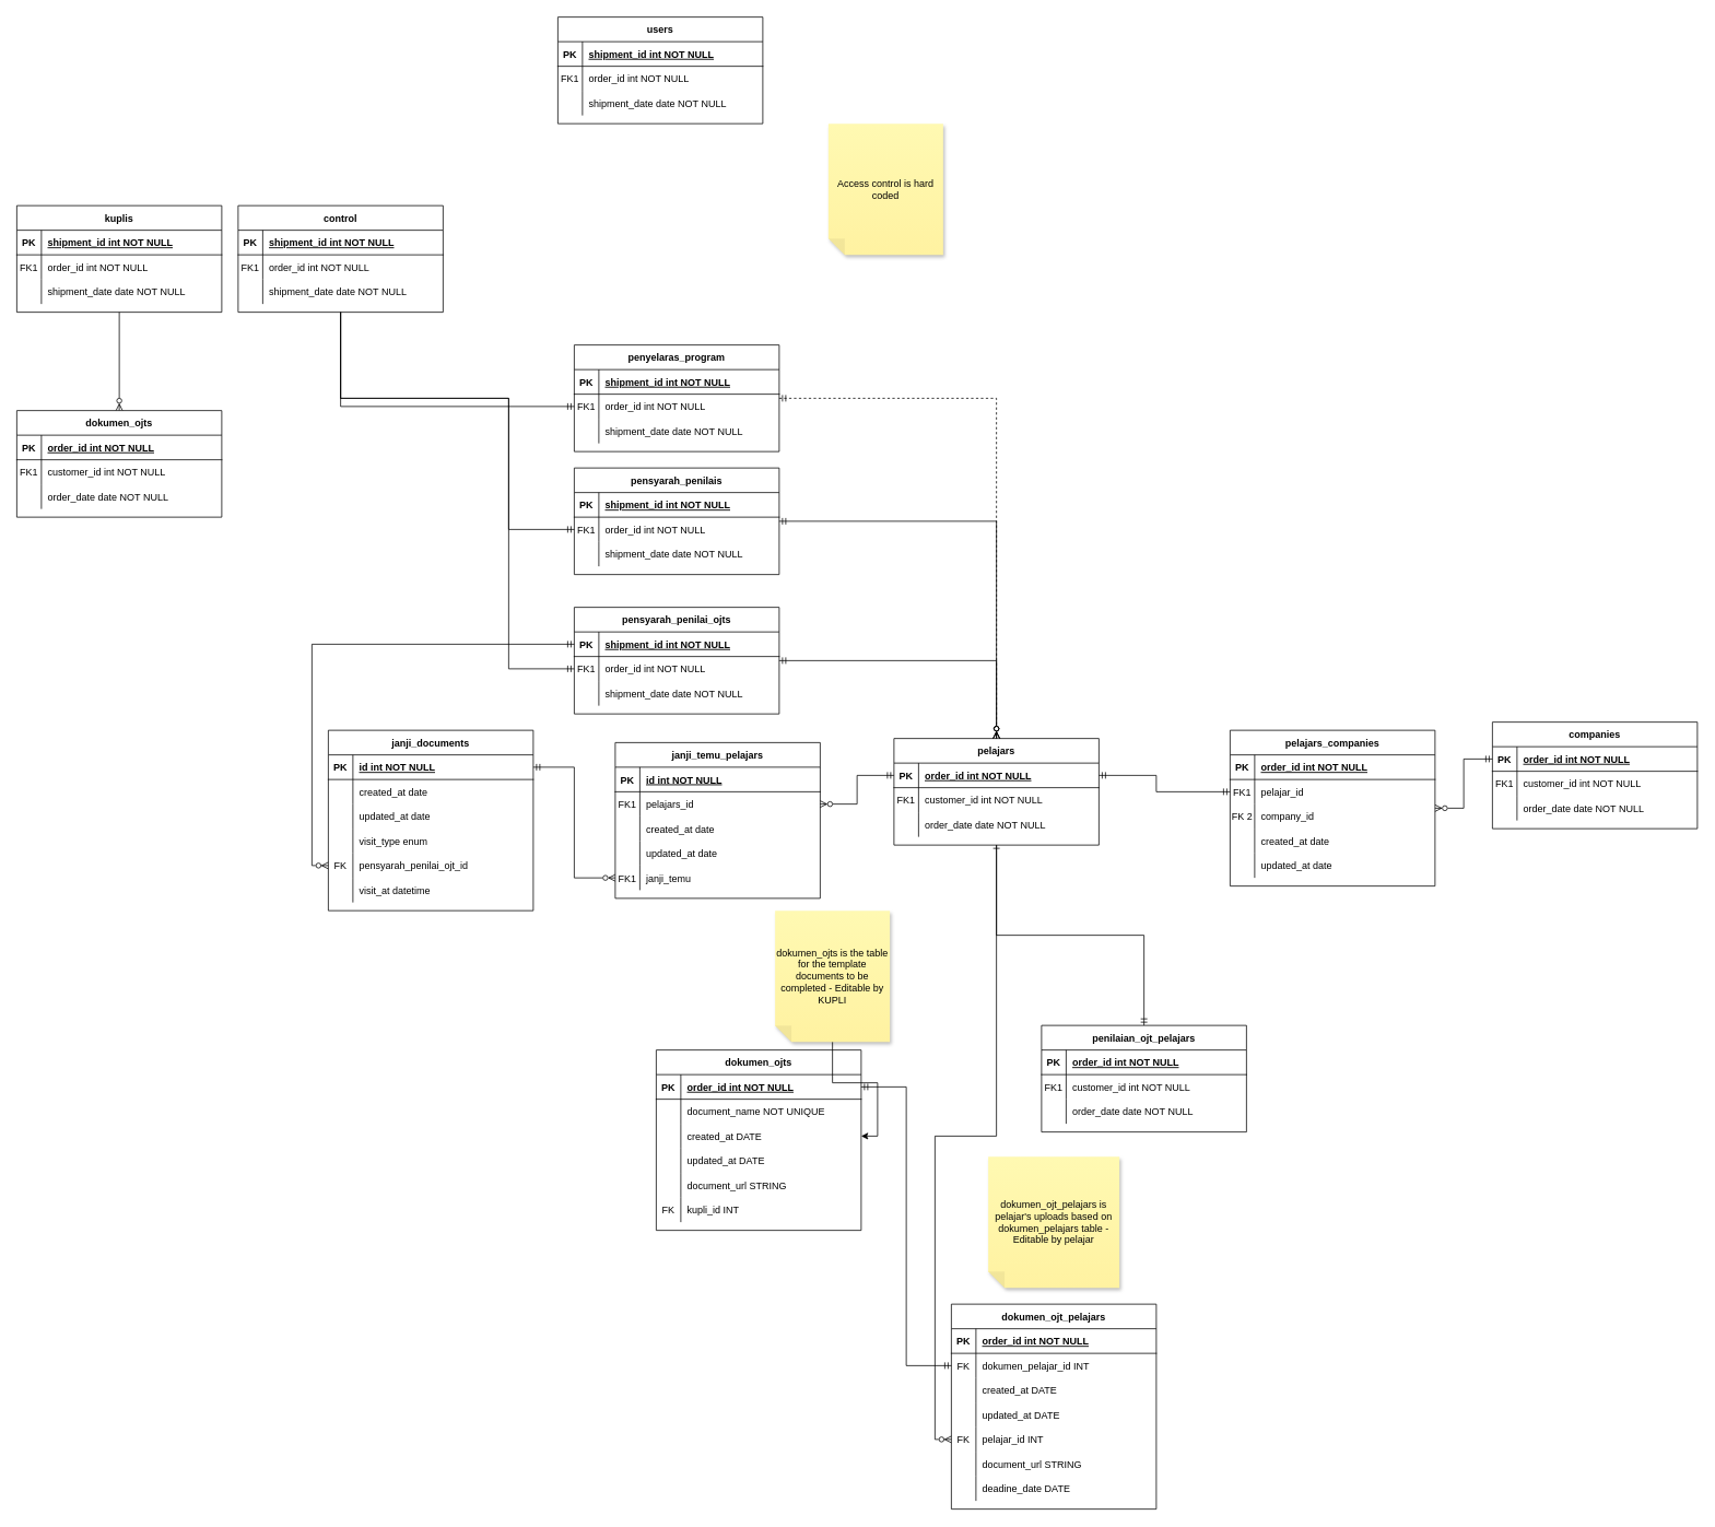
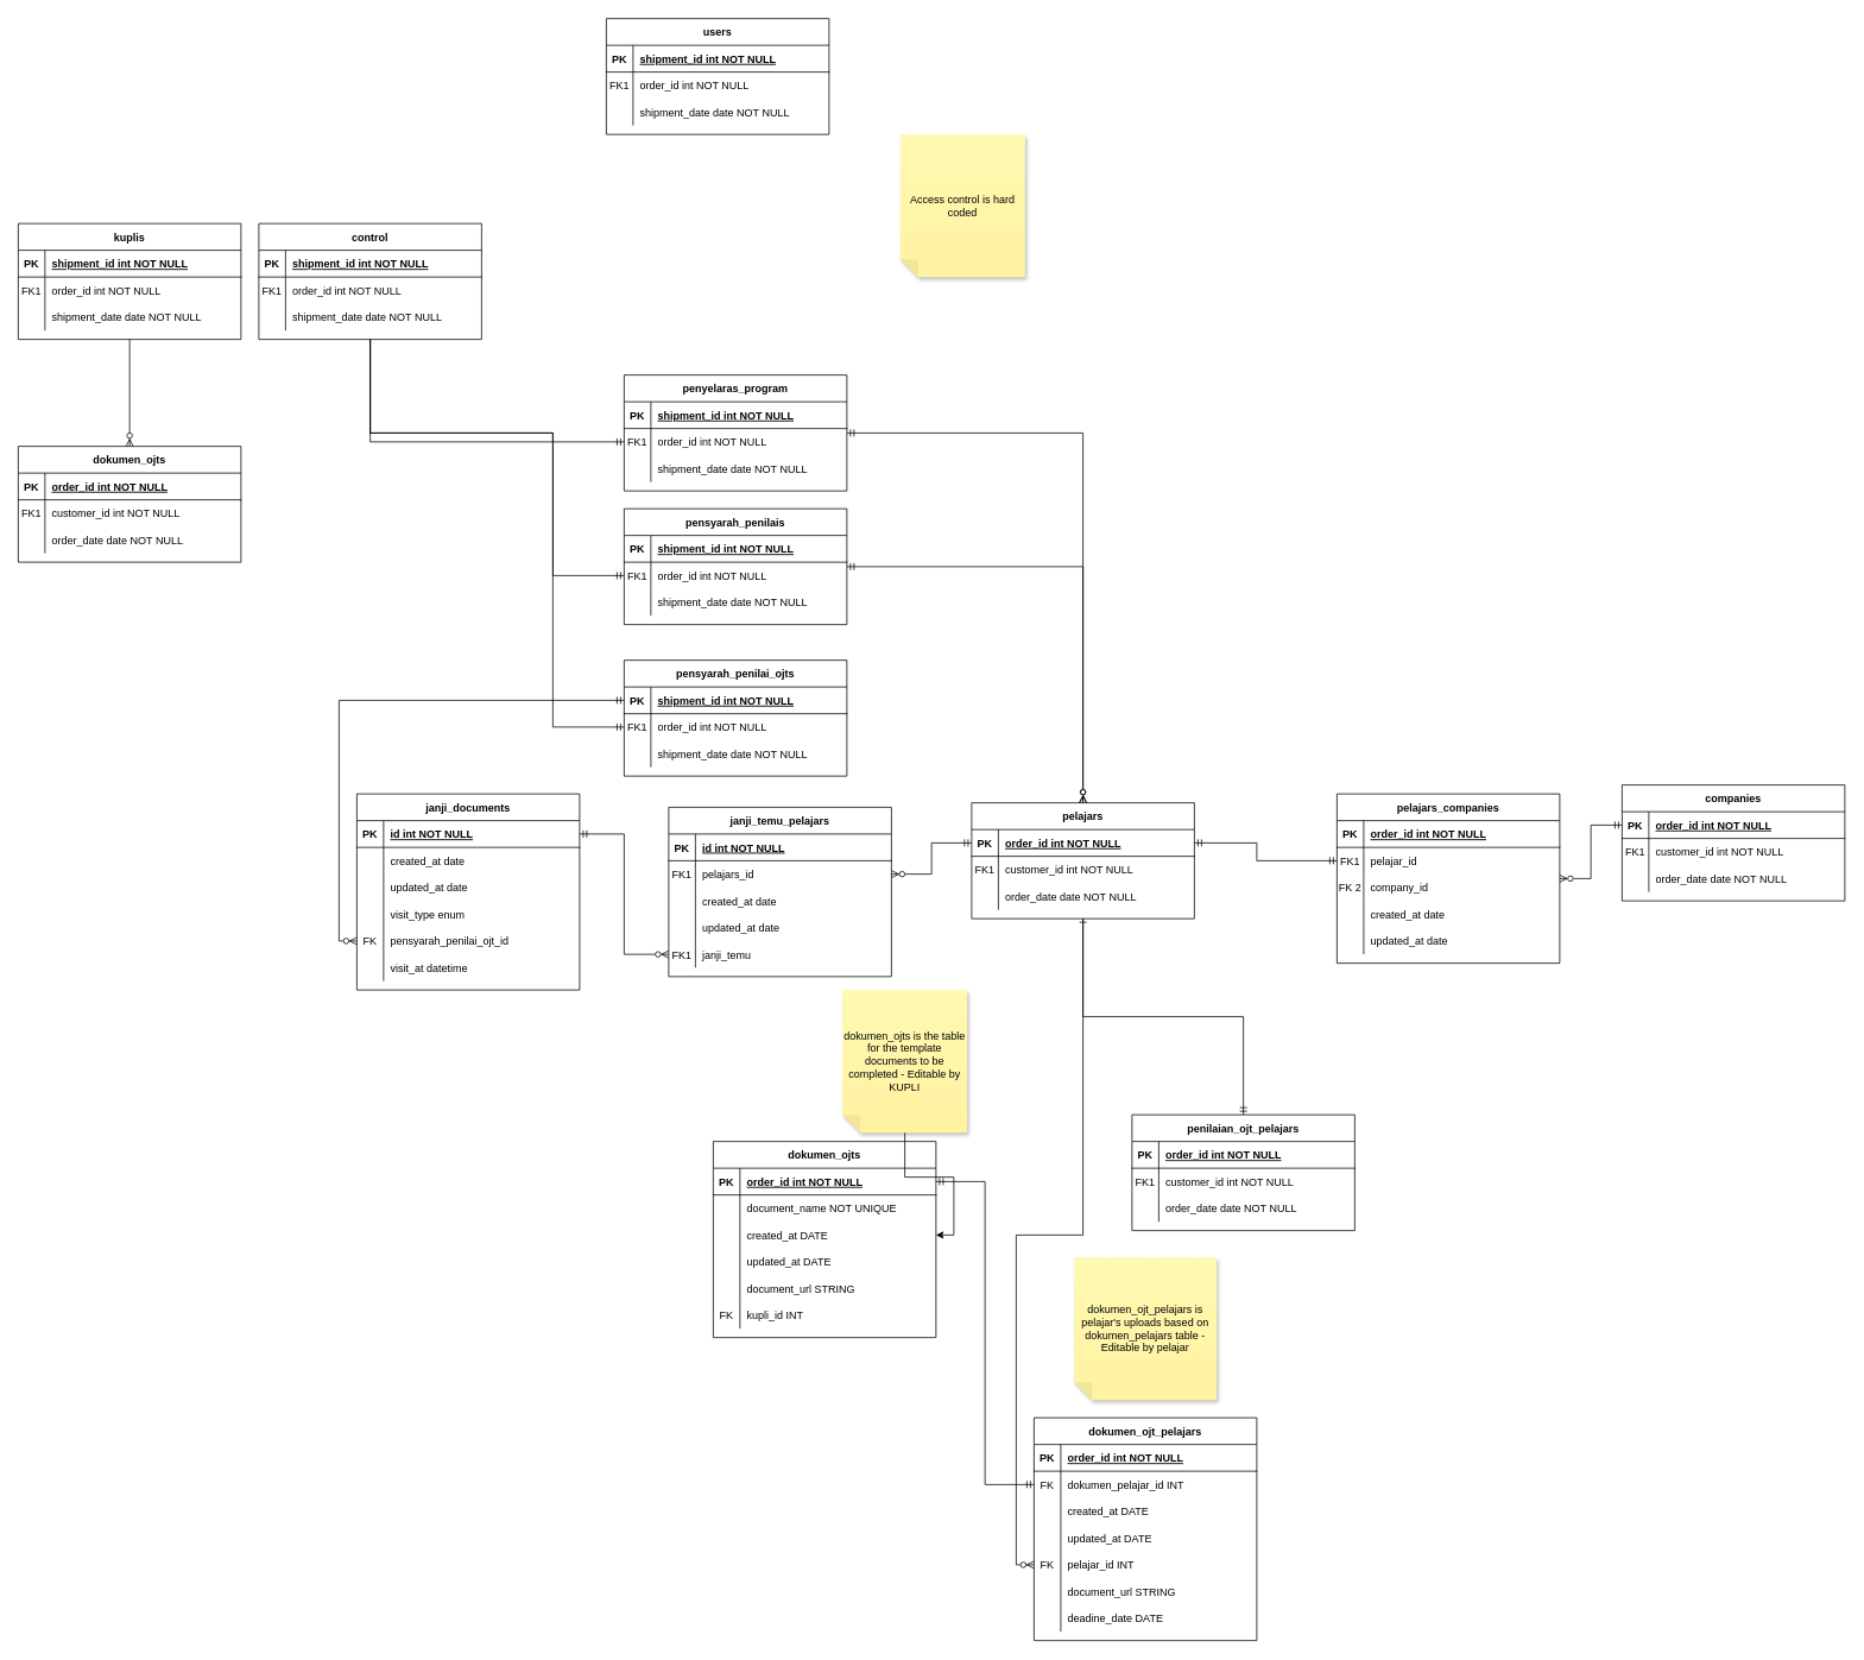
- <mxCell id="38" style="edgeStyle=orthogonalEdgeStyle;rounded=0;orthogonalLoop=1;jettySize=auto;html=1;entryX=0.5;entryY=0;entryDx=0;entryDy=0;endArrow=ERzeroToMany;endFill=0;startArrow=ERmandOne;startFill=0;dashed=1;" parent="1" source="39" target="5" edge="1"><mxGeometry relative="1" as="geometry" /></mxCell>
+ <mxCell id="38" style="edgeStyle=orthogonalEdgeStyle;rounded=0;orthogonalLoop=1;jettySize=auto;html=1;entryX=0.5;entryY=0;entryDx=0;entryDy=0;endArrow=ERzeroToMany;endFill=0;startArrow=ERmandOne;startFill=0;" parent="1" source="39" target="5" edge="1"><mxGeometry relative="1" as="geometry" /></mxCell>
- <mxCell id="26" style="edgeStyle=orthogonalEdgeStyle;rounded=0;orthogonalLoop=1;jettySize=auto;html=1;entryX=0.5;entryY=0;entryDx=0;entryDy=0;endArrow=ERzeroToMany;endFill=0;startArrow=ERmandOne;startFill=0;" parent="1" source="28" target="5" edge="1"><mxGeometry relative="1" as="geometry" /></mxCell>
